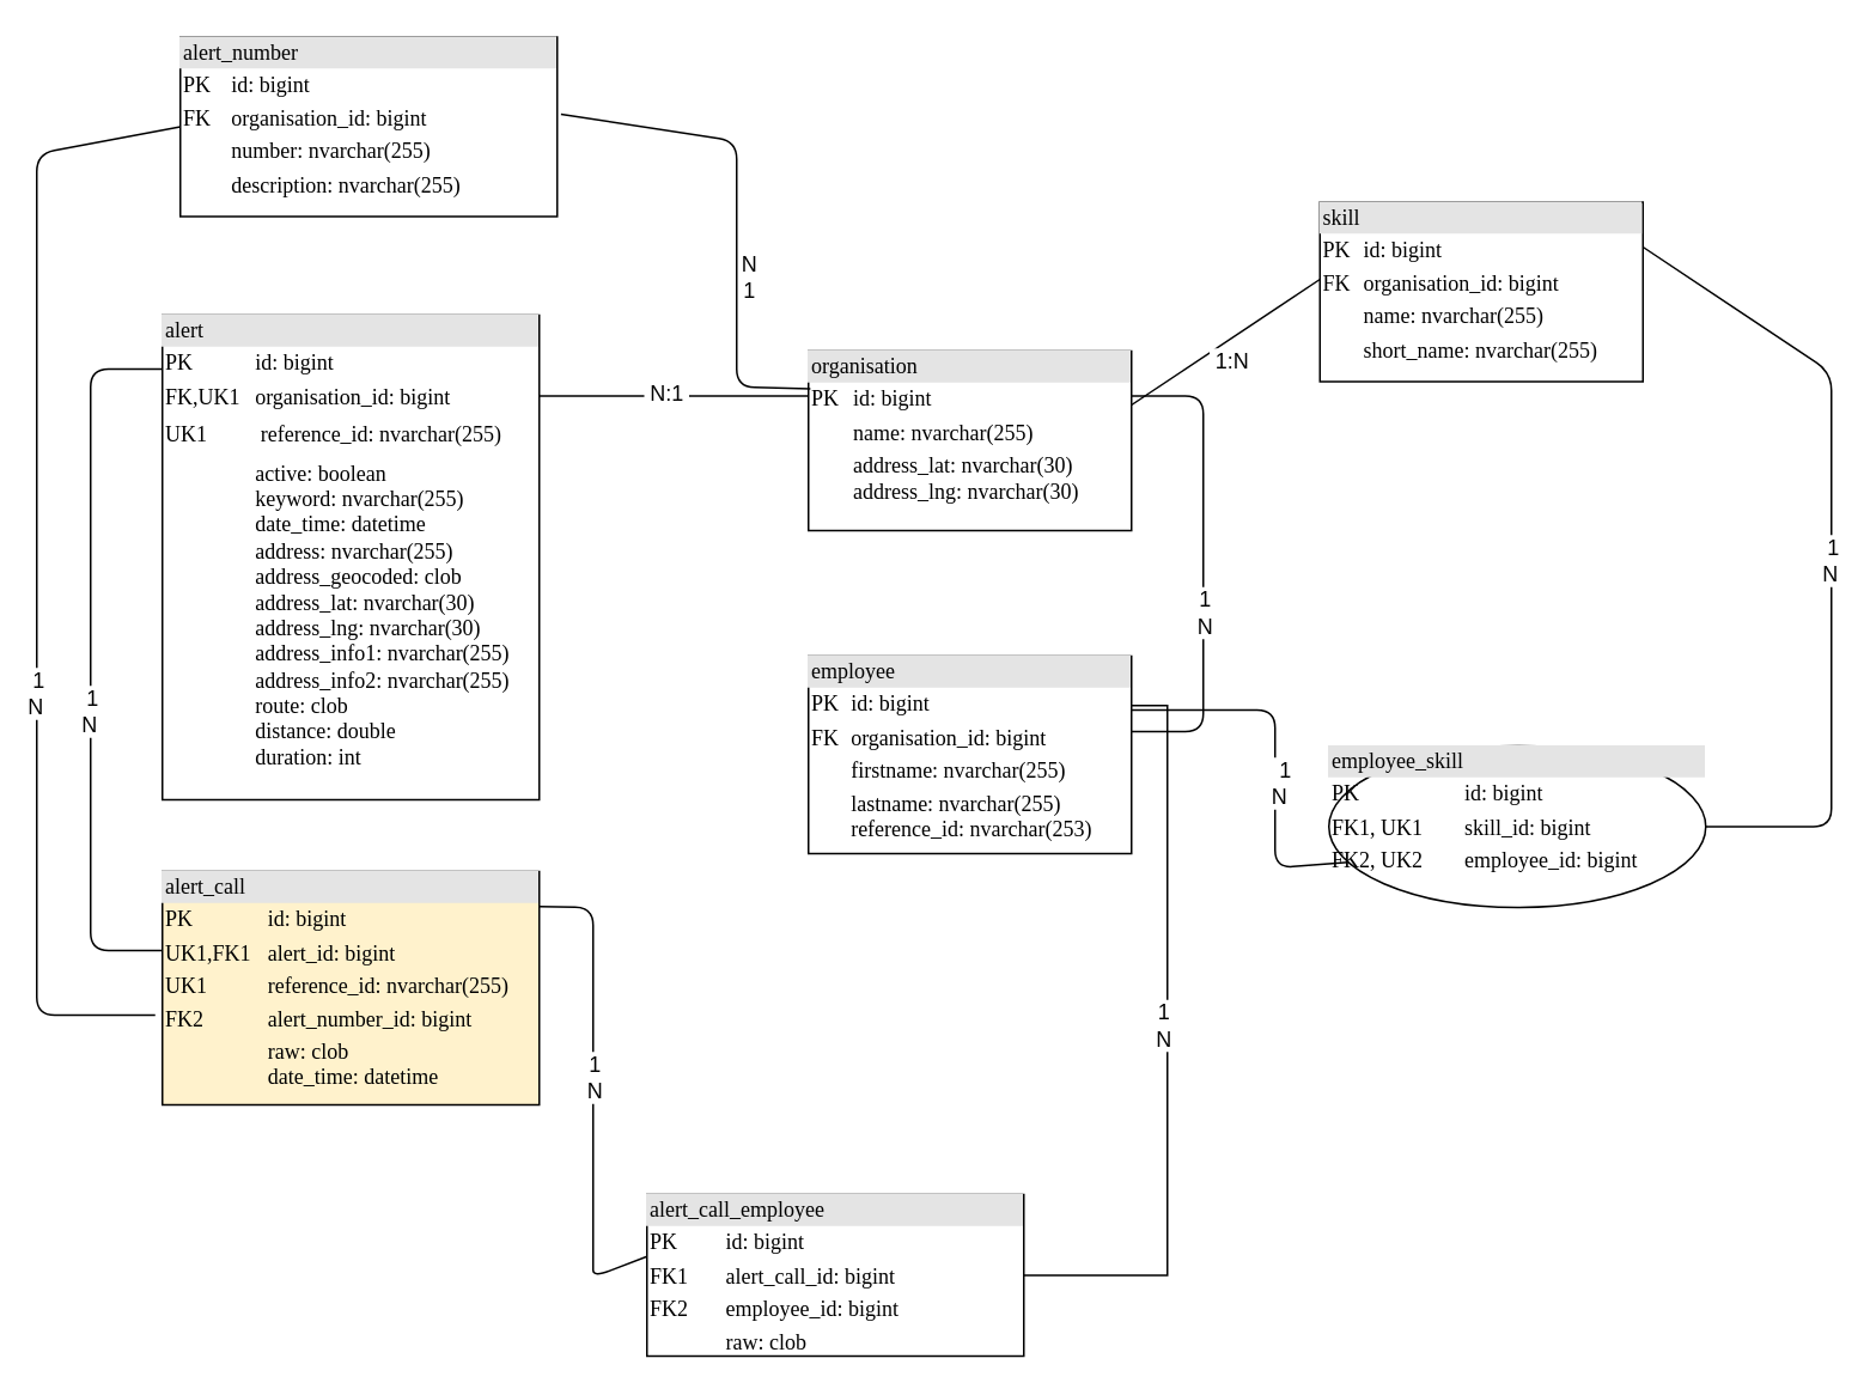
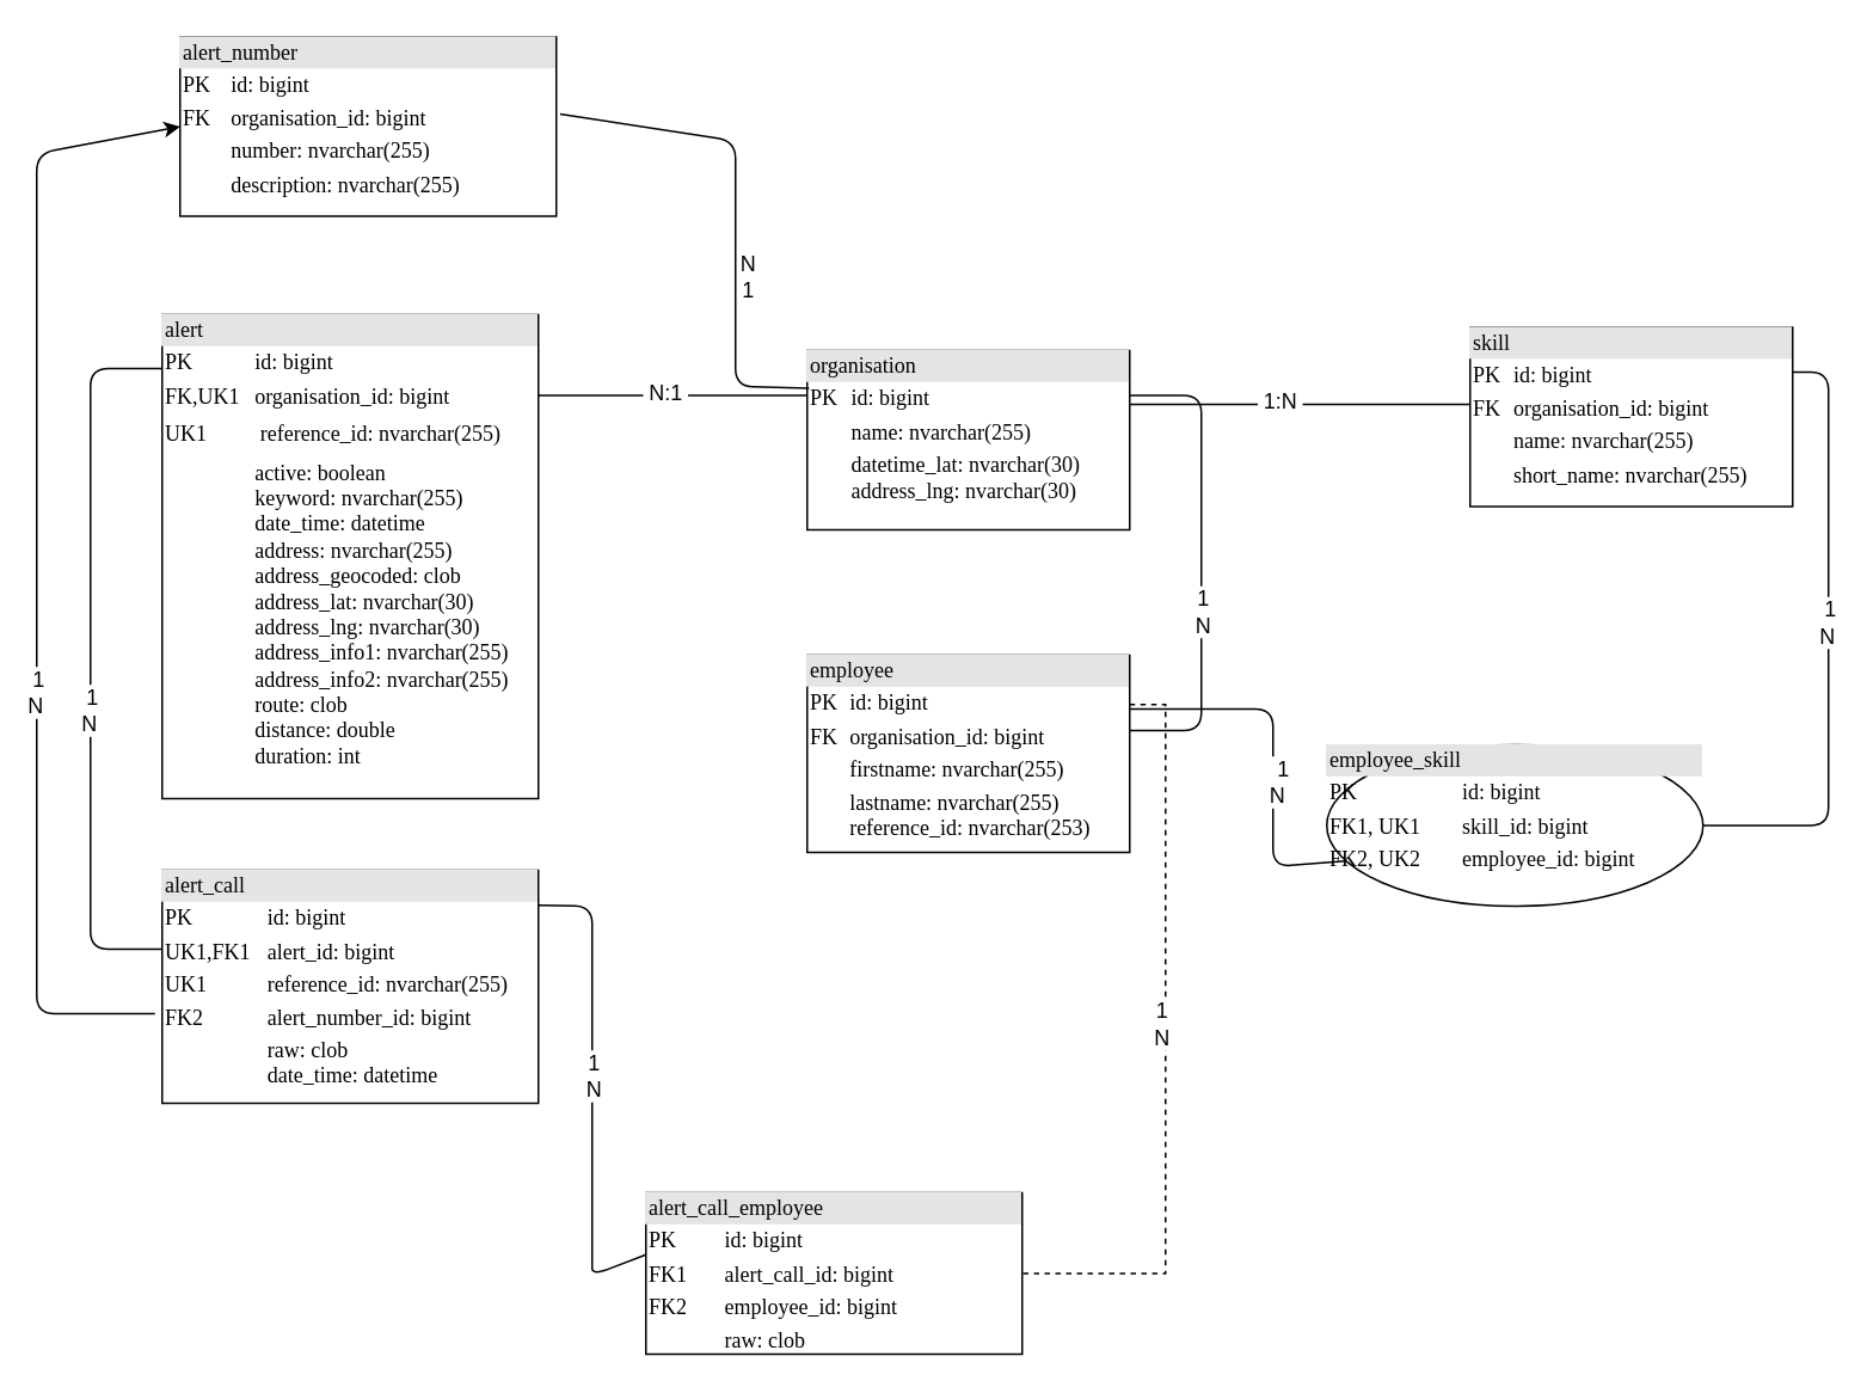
- <mxCell id="28" value="" style="endArrow=none;html=1;entryX=0;entryY=0.5;entryDx=0;entryDy=0;exitX=-0.019;exitY=0.615;exitDx=0;exitDy=0;exitPerimeter=0;" edge="1" parent="1" source="14" target="25"><mxGeometry width="50" height="50" relative="1" as="geometry"><mxPoint x="100" y="539" as="sourcePoint" /><mxPoint x="100" y="215" as="targetPoint" /><Array as="points"><mxPoint x="20" y="565" /><mxPoint x="20" y="85" /></Array></mxGeometry></mxCell>
+ <mxCell id="28" value="" style="endArrow=classic;html=1;entryX=0;entryY=0.5;entryDx=0;entryDy=0;exitX=-0.019;exitY=0.615;exitDx=0;exitDy=0;exitPerimeter=0;" edge="1" parent="1" source="14" target="25"><mxGeometry width="50" height="50" relative="1" as="geometry"><mxPoint x="100" y="539" as="sourcePoint" /><mxPoint x="100" y="215" as="targetPoint" /><Array as="points"><mxPoint x="20" y="565" /><mxPoint x="20" y="85" /></Array></mxGeometry></mxCell>
- <mxCell id="11" value="&lt;div style=&quot;box-sizing: border-box ; width: 100% ; background: #e4e4e4 ; padding: 2px&quot;&gt;skill&lt;/div&gt;&lt;table style=&quot;width: 100% ; font-size: 1em&quot; cellpadding=&quot;2&quot; cellspacing=&quot;0&quot;&gt;&lt;tbody&gt;&lt;tr&gt;&lt;td&gt;PK&lt;/td&gt;&lt;td&gt;id: bigint&lt;/td&gt;&lt;/tr&gt;&lt;tr&gt;&lt;td&gt;FK&lt;/td&gt;&lt;td&gt;organisation_id: bigint&lt;br&gt;&lt;/td&gt;&lt;/tr&gt;&lt;tr&gt;&lt;td&gt;&lt;br&gt;&lt;/td&gt;&lt;td&gt;name: nvarchar(255)&lt;/td&gt;&lt;/tr&gt;&lt;tr&gt;&lt;td&gt;&lt;/td&gt;&lt;td&gt;short_name: nvarchar(255)&lt;br&gt;&lt;br&gt;&lt;br&gt;&lt;/td&gt;&lt;/tr&gt;&lt;/tbody&gt;&lt;/table&gt;" style="verticalAlign=top;align=left;overflow=fill;html=1;rounded=0;shadow=0;comic=0;labelBackgroundColor=none;strokeColor=#000000;strokeWidth=1;fillColor=#ffffff;fontFamily=Verdana;fontSize=12;fontColor=#000000;" vertex="1" parent="1"><mxGeometry x="735" y="112" width="180" height="100" as="geometry" /></mxCell>
+ <mxCell id="11" value="&lt;div style=&quot;box-sizing: border-box ; width: 100% ; background: #e4e4e4 ; padding: 2px&quot;&gt;skill&lt;/div&gt;&lt;table style=&quot;width: 100% ; font-size: 1em&quot; cellpadding=&quot;2&quot; cellspacing=&quot;0&quot;&gt;&lt;tbody&gt;&lt;tr&gt;&lt;td&gt;PK&lt;/td&gt;&lt;td&gt;id: bigint&lt;/td&gt;&lt;/tr&gt;&lt;tr&gt;&lt;td&gt;FK&lt;/td&gt;&lt;td&gt;organisation_id: bigint&lt;br&gt;&lt;/td&gt;&lt;/tr&gt;&lt;tr&gt;&lt;td&gt;&lt;br&gt;&lt;/td&gt;&lt;td&gt;name: nvarchar(255)&lt;/td&gt;&lt;/tr&gt;&lt;tr&gt;&lt;td&gt;&lt;/td&gt;&lt;td&gt;short_name: nvarchar(255)&lt;br&gt;&lt;br&gt;&lt;br&gt;&lt;/td&gt;&lt;/tr&gt;&lt;/tbody&gt;&lt;/table&gt;" style="verticalAlign=top;align=left;overflow=fill;html=1;rounded=0;shadow=0;comic=0;labelBackgroundColor=none;strokeColor=#000000;strokeWidth=1;fillColor=#ffffff;fontFamily=Verdana;fontSize=12;fontColor=#000000;" vertex="1" parent="1"><mxGeometry x="820" y="182" width="180" height="100" as="geometry" /></mxCell>
- <mxCell id="3" value="&lt;div style=&quot;box-sizing: border-box ; width: 100% ; background: #e4e4e4 ; padding: 2px&quot;&gt;organisation&lt;/div&gt;&lt;table style=&quot;width: 100% ; font-size: 1em&quot; cellpadding=&quot;2&quot; cellspacing=&quot;0&quot;&gt;&lt;tbody&gt;&lt;tr&gt;&lt;td&gt;PK&lt;/td&gt;&lt;td&gt;id: bigint&lt;/td&gt;&lt;/tr&gt;&lt;tr&gt;&lt;td&gt;&lt;br&gt;&lt;/td&gt;&lt;td&gt;name: nvarchar(255)&lt;/td&gt;&lt;/tr&gt;&lt;tr&gt;&lt;td&gt;&lt;/td&gt;&lt;td&gt;address_lat: nvarchar(30)&lt;br&gt;address_lng: nvarchar(30)&lt;br&gt;&lt;br&gt;&lt;/td&gt;&lt;/tr&gt;&lt;/tbody&gt;&lt;/table&gt;" style="verticalAlign=top;align=left;overflow=fill;html=1;rounded=0;shadow=0;comic=0;labelBackgroundColor=none;strokeColor=#000000;strokeWidth=1;fillColor=#ffffff;fontFamily=Verdana;fontSize=12;fontColor=#000000;" vertex="1" parent="1"><mxGeometry x="450" y="195" width="180" height="100" as="geometry" /></mxCell>
+ <mxCell id="3" value="&lt;div style=&quot;box-sizing: border-box ; width: 100% ; background: #e4e4e4 ; padding: 2px&quot;&gt;organisation&lt;/div&gt;&lt;table style=&quot;width: 100% ; font-size: 1em&quot; cellpadding=&quot;2&quot; cellspacing=&quot;0&quot;&gt;&lt;tbody&gt;&lt;tr&gt;&lt;td&gt;PK&lt;/td&gt;&lt;td&gt;id: bigint&lt;/td&gt;&lt;/tr&gt;&lt;tr&gt;&lt;td&gt;&lt;br&gt;&lt;/td&gt;&lt;td&gt;name: nvarchar(255)&lt;/td&gt;&lt;/tr&gt;&lt;tr&gt;&lt;td&gt;&lt;/td&gt;&lt;td&gt;datetime_lat: nvarchar(30)&lt;br&gt;address_lng: nvarchar(30)&lt;br&gt;&lt;br&gt;&lt;/td&gt;&lt;/tr&gt;&lt;/tbody&gt;&lt;/table&gt;" style="verticalAlign=top;align=left;overflow=fill;html=1;rounded=0;shadow=0;comic=0;labelBackgroundColor=none;strokeColor=#000000;strokeWidth=1;fillColor=#ffffff;fontFamily=Verdana;fontSize=12;fontColor=#000000;" vertex="1" parent="1"><mxGeometry x="450" y="195" width="180" height="100" as="geometry" /></mxCell>
- <mxCell id="14" value="&lt;div style=&quot;box-sizing: border-box ; width: 100% ; background: #e4e4e4 ; padding: 2px&quot;&gt;alert_call&lt;/div&gt;&lt;table style=&quot;width: 100% ; font-size: 1em&quot; cellpadding=&quot;2&quot; cellspacing=&quot;0&quot;&gt;&lt;tbody&gt;&lt;tr&gt;&lt;td&gt;PK&lt;/td&gt;&lt;td&gt;id: bigint&lt;/td&gt;&lt;/tr&gt;&lt;tr&gt;&lt;td&gt;UK1,FK1&lt;br&gt;&lt;/td&gt;&lt;td&gt;alert_id: bigint&lt;/td&gt;&lt;/tr&gt;&lt;tr&gt;&lt;td&gt;UK1&lt;/td&gt;&lt;td&gt;reference_id: nvarchar(255)&lt;br&gt;&lt;/td&gt;&lt;/tr&gt;&lt;tr&gt;&lt;td&gt;FK2&lt;/td&gt;&lt;td&gt;alert_number_id: bigint&lt;br&gt;&lt;/td&gt;&lt;/tr&gt;&lt;tr&gt;&lt;td&gt;&lt;/td&gt;&lt;td&gt;raw: clob&lt;br&gt;date_time: datetime&lt;br&gt;&lt;br&gt;&lt;br&gt;&lt;/td&gt;&lt;/tr&gt;&lt;/tbody&gt;&lt;/table&gt;" style="verticalAlign=top;align=left;overflow=fill;html=1;rounded=0;shadow=0;comic=0;labelBackgroundColor=none;strokeColor=#000000;strokeWidth=1;fillColor=#fff2cc;fontFamily=Verdana;fontSize=12;fontColor=#000000;" vertex="1" parent="1"><mxGeometry x="90" y="485" width="210" height="130" as="geometry" /></mxCell>
+ <mxCell id="14" value="&lt;div style=&quot;box-sizing: border-box ; width: 100% ; background: #e4e4e4 ; padding: 2px&quot;&gt;alert_call&lt;/div&gt;&lt;table style=&quot;width: 100% ; font-size: 1em&quot; cellpadding=&quot;2&quot; cellspacing=&quot;0&quot;&gt;&lt;tbody&gt;&lt;tr&gt;&lt;td&gt;PK&lt;/td&gt;&lt;td&gt;id: bigint&lt;/td&gt;&lt;/tr&gt;&lt;tr&gt;&lt;td&gt;UK1,FK1&lt;br&gt;&lt;/td&gt;&lt;td&gt;alert_id: bigint&lt;/td&gt;&lt;/tr&gt;&lt;tr&gt;&lt;td&gt;UK1&lt;/td&gt;&lt;td&gt;reference_id: nvarchar(255)&lt;br&gt;&lt;/td&gt;&lt;/tr&gt;&lt;tr&gt;&lt;td&gt;FK2&lt;/td&gt;&lt;td&gt;alert_number_id: bigint&lt;br&gt;&lt;/td&gt;&lt;/tr&gt;&lt;tr&gt;&lt;td&gt;&lt;/td&gt;&lt;td&gt;raw: clob&lt;br&gt;date_time: datetime&lt;br&gt;&lt;br&gt;&lt;br&gt;&lt;/td&gt;&lt;/tr&gt;&lt;/tbody&gt;&lt;/table&gt;" style="verticalAlign=top;align=left;overflow=fill;html=1;rounded=0;shadow=0;comic=0;labelBackgroundColor=none;strokeColor=#000000;strokeWidth=1;fillColor=#ffffff;fontFamily=Verdana;fontSize=12;fontColor=#000000;" vertex="1" parent="1"><mxGeometry x="90" y="485" width="210" height="130" as="geometry" /></mxCell>
- <mxCell id="6" style="edgeStyle=orthogonalEdgeStyle;rounded=0;orthogonalLoop=1;jettySize=auto;html=1;exitX=1;exitY=0.25;exitDx=0;exitDy=0;endArrow=none;endFill=0;entryX=1;entryY=0.5;entryDx=0;entryDy=0;" edge="1" parent="1" source="8" target="17"><mxGeometry relative="1" as="geometry"><mxPoint x="650" y="745" as="targetPoint" /></mxGeometry></mxCell>
+ <mxCell id="6" style="edgeStyle=orthogonalEdgeStyle;rounded=0;orthogonalLoop=1;jettySize=auto;html=1;exitX=1;exitY=0.25;exitDx=0;exitDy=0;endArrow=none;endFill=0;entryX=1;entryY=0.5;entryDx=0;entryDy=0;dashed=1;" edge="1" parent="1" source="8" target="17"><mxGeometry relative="1" as="geometry"><mxPoint x="650" y="745" as="targetPoint" /></mxGeometry></mxCell>
